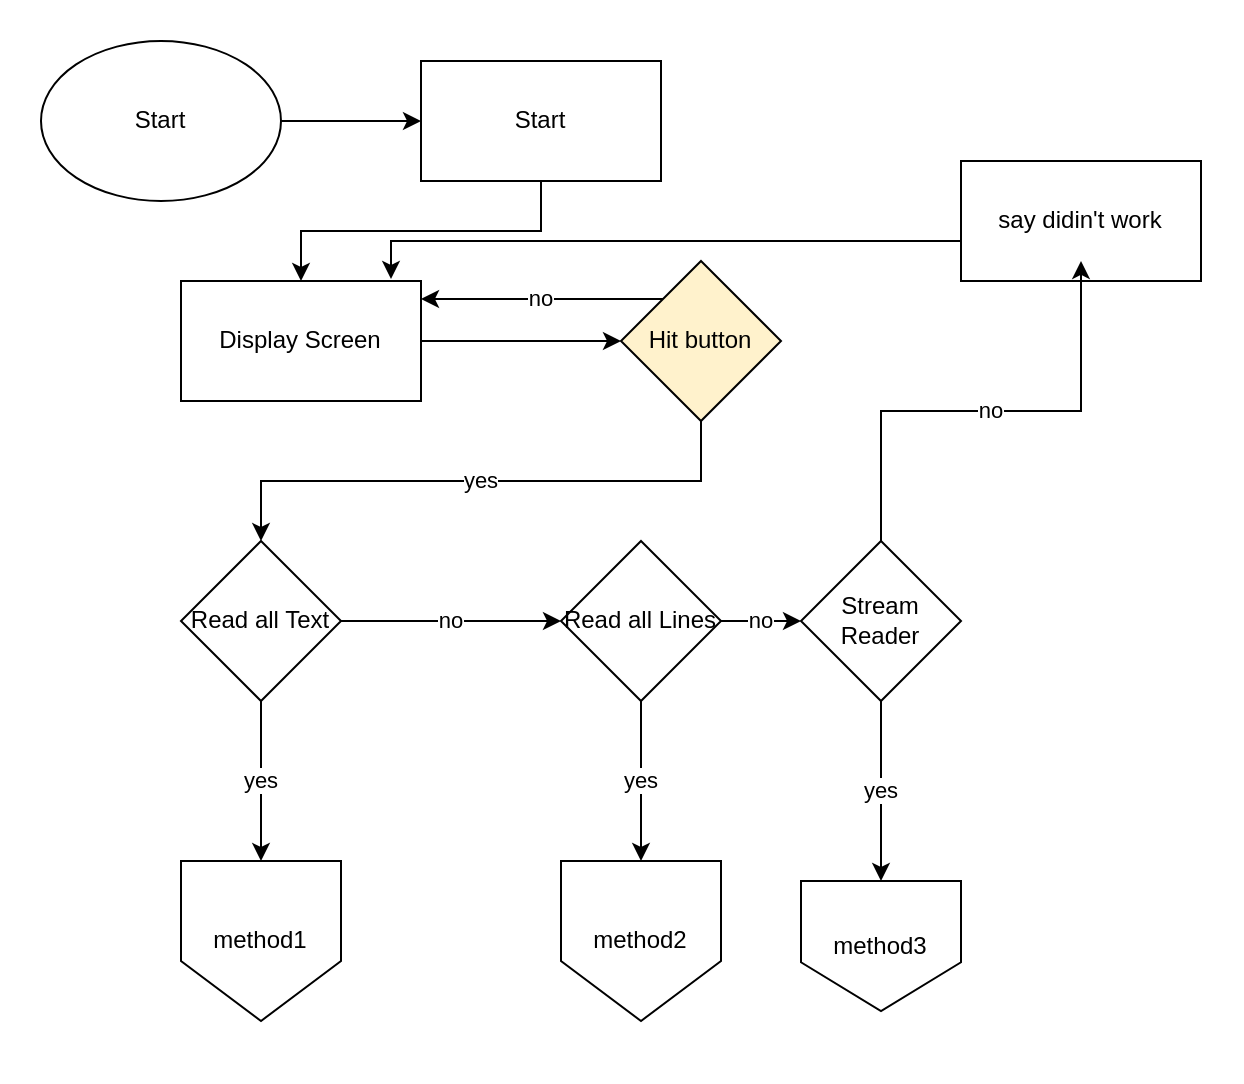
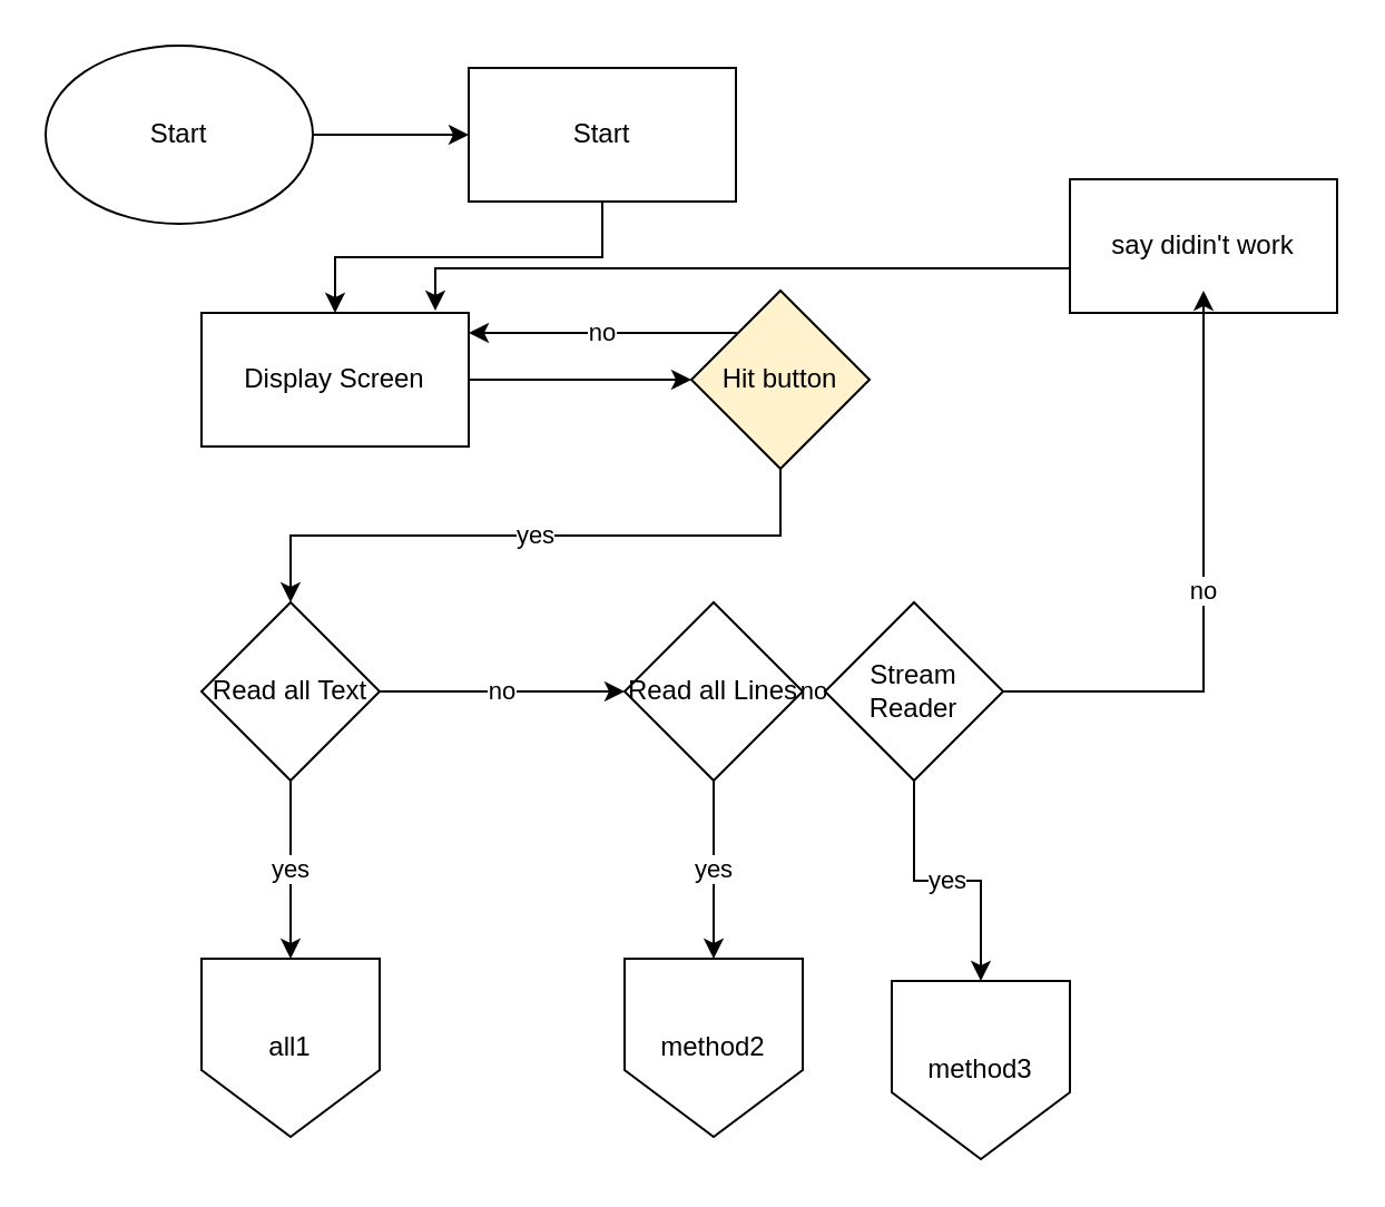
- <mxCell id="22" value="Stream Reader" style="rhombus;whiteSpace=wrap;html=1;" vertex="1" parent="1"><mxGeometry x="400" y="270" width="80" height="80" as="geometry" /></mxCell>
+ <mxCell id="22" value="Stream Reader" style="rhombus;whiteSpace=wrap;html=1;" vertex="1" parent="1"><mxGeometry x="370" y="270" width="80" height="80" as="geometry" /></mxCell>
- <mxCell id="11" value="method1" style="shape=offPageConnector;whiteSpace=wrap;html=1;" parent="1" vertex="1"><mxGeometry x="90" y="430" width="80" height="80" as="geometry" /></mxCell>
+ <mxCell id="11" value="all1" style="shape=offPageConnector;whiteSpace=wrap;html=1;" parent="1" vertex="1"><mxGeometry x="90" y="430" width="80" height="80" as="geometry" /></mxCell>
- <mxCell id="23" value="method3" style="shape=offPageConnector;whiteSpace=wrap;html=1;" vertex="1" parent="1"><mxGeometry x="400" y="440" width="80" height="65" as="geometry" /></mxCell>
+ <mxCell id="23" value="method3" style="shape=offPageConnector;whiteSpace=wrap;html=1;" vertex="1" parent="1"><mxGeometry x="400" y="440" width="80" height="80" as="geometry" /></mxCell>
